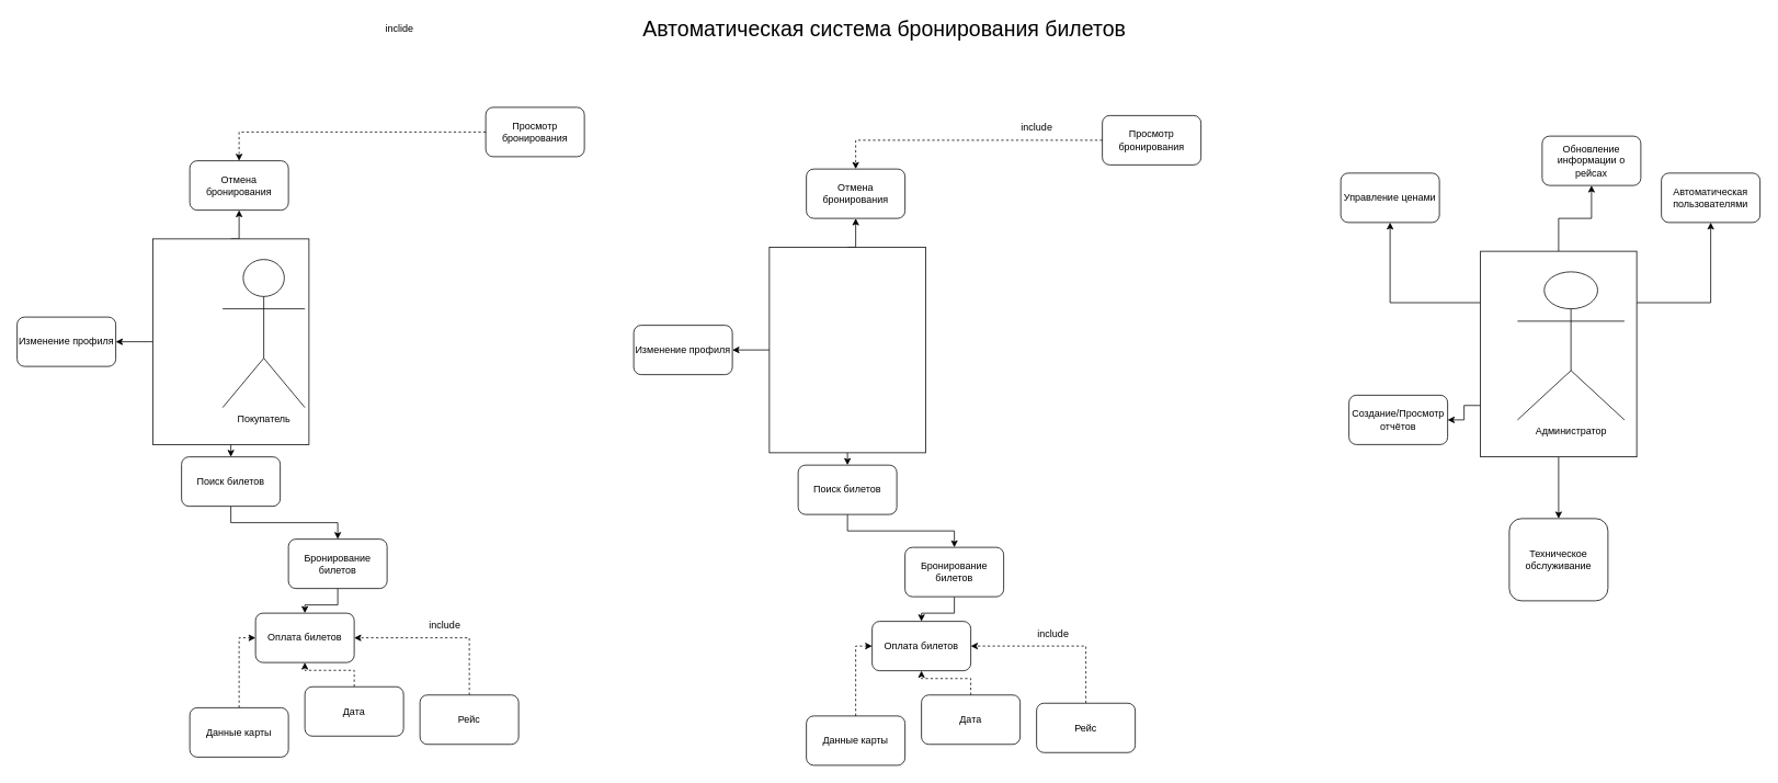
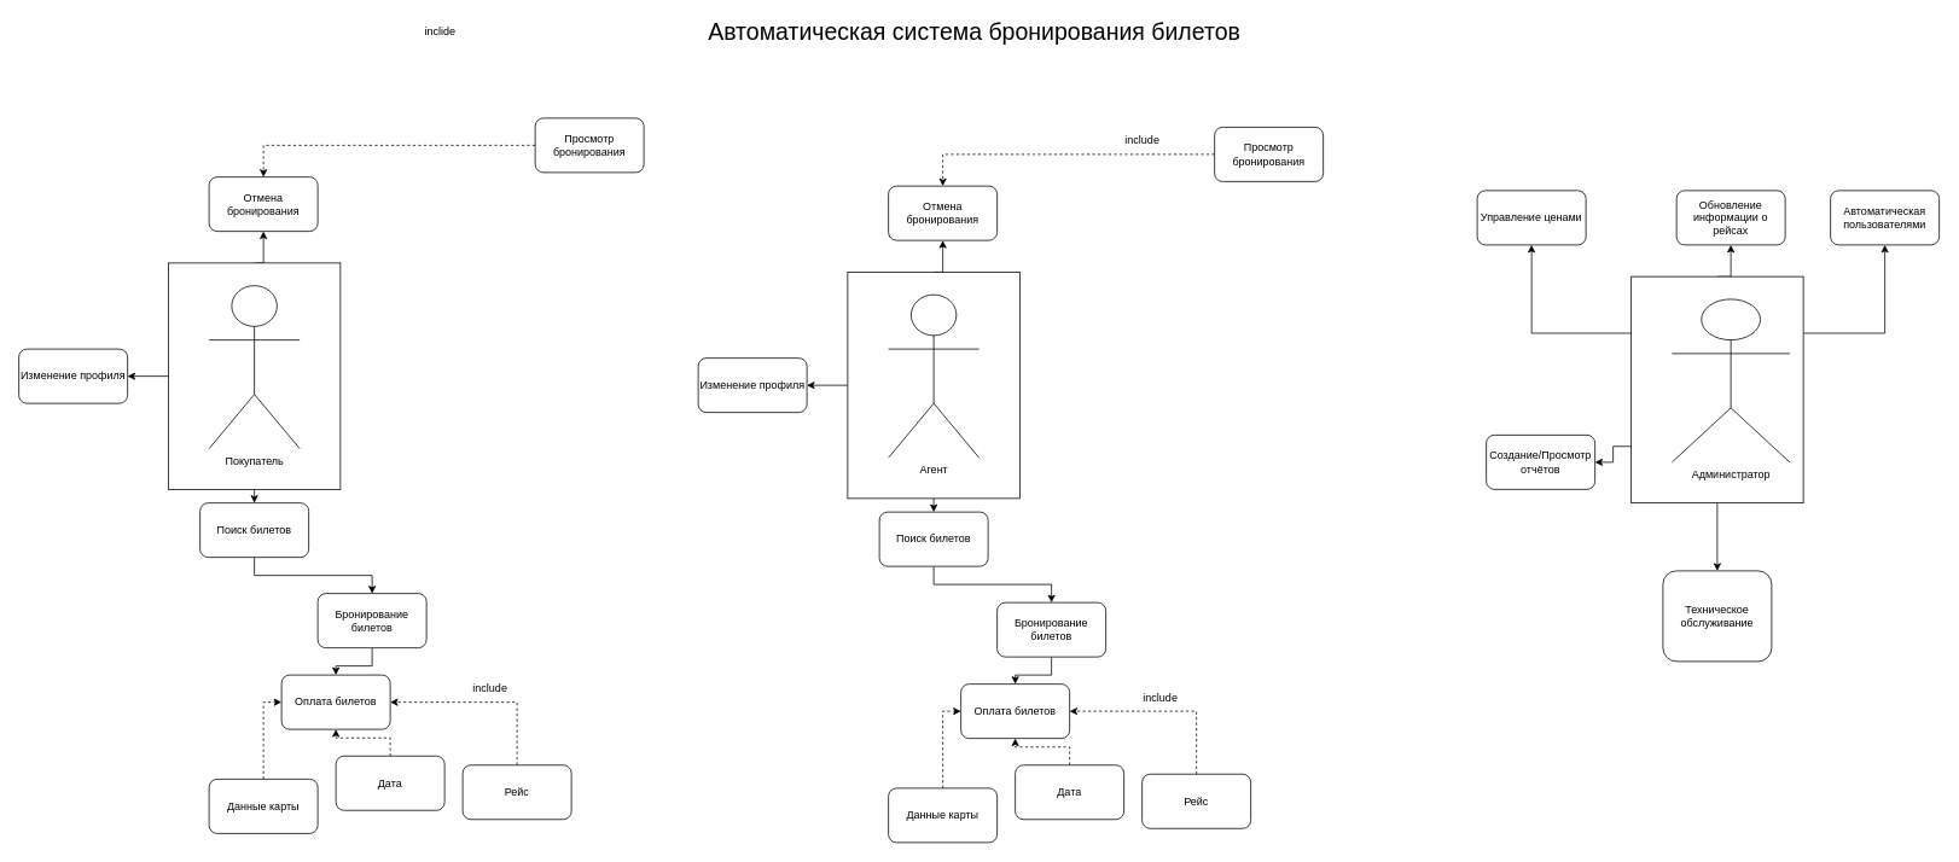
- <mxCell id="14" value="Обновление информации о рейсах" style="rounded=1;whiteSpace=wrap;html=1;" vertex="1" parent="1"><mxGeometry x="1875" y="165" width="120" height="60" as="geometry" /></mxCell>
+ <mxCell id="14" value="Обновление информации о рейсах" style="rounded=1;whiteSpace=wrap;html=1;" vertex="1" parent="1"><mxGeometry x="1850" y="210" width="120" height="60" as="geometry" /></mxCell>
- <mxCell id="6" value="Покупатель" style="shape=umlActor;verticalLabelPosition=bottom;verticalAlign=top;outlineConnect=0;html=1;horizontal=1;" vertex="1" parent="1"><mxGeometry x="270" y="315" width="100" height="180" as="geometry" /></mxCell>
+ <mxCell id="6" value="Покупатель" style="shape=umlActor;verticalLabelPosition=bottom;verticalAlign=top;outlineConnect=0;html=1;horizontal=1;" vertex="1" parent="1"><mxGeometry x="230" y="315" width="100" height="180" as="geometry" /></mxCell>
+ <mxCell id="32" value="Агент" style="shape=umlActor;verticalLabelPosition=bottom;verticalAlign=top;outlineConnect=0;html=1;horizontal=1;" vertex="1" parent="1"><mxGeometry y="325" width="100" height="180" as="geometry" x="980" /></mxCell>
